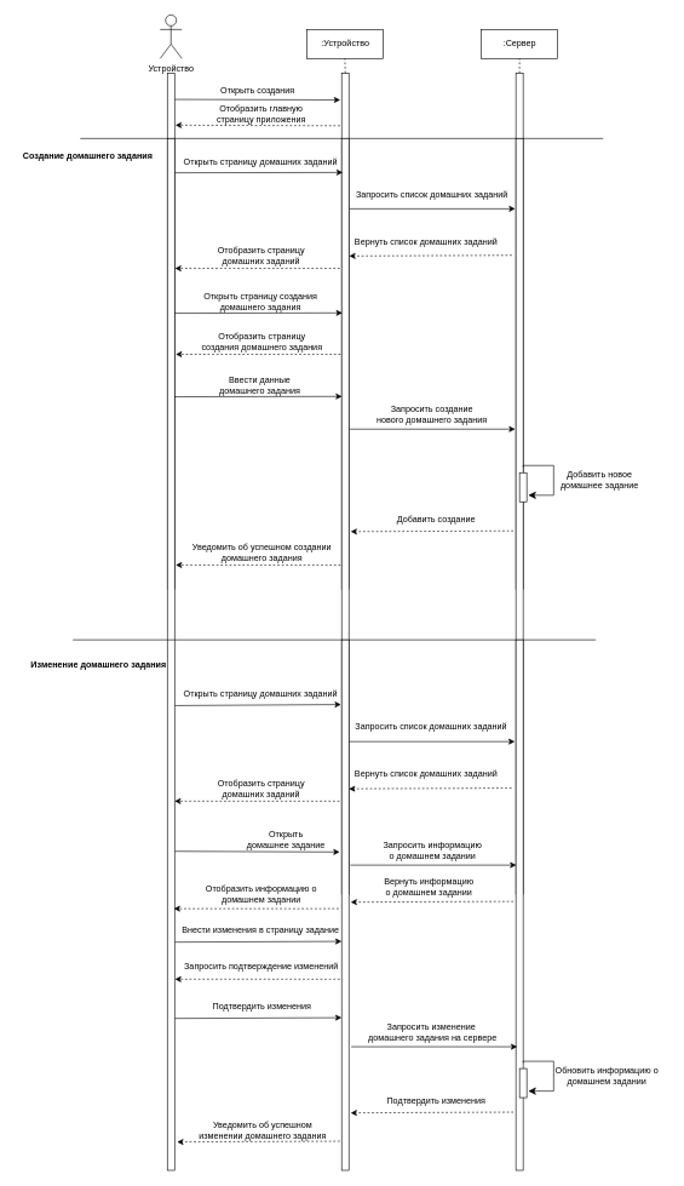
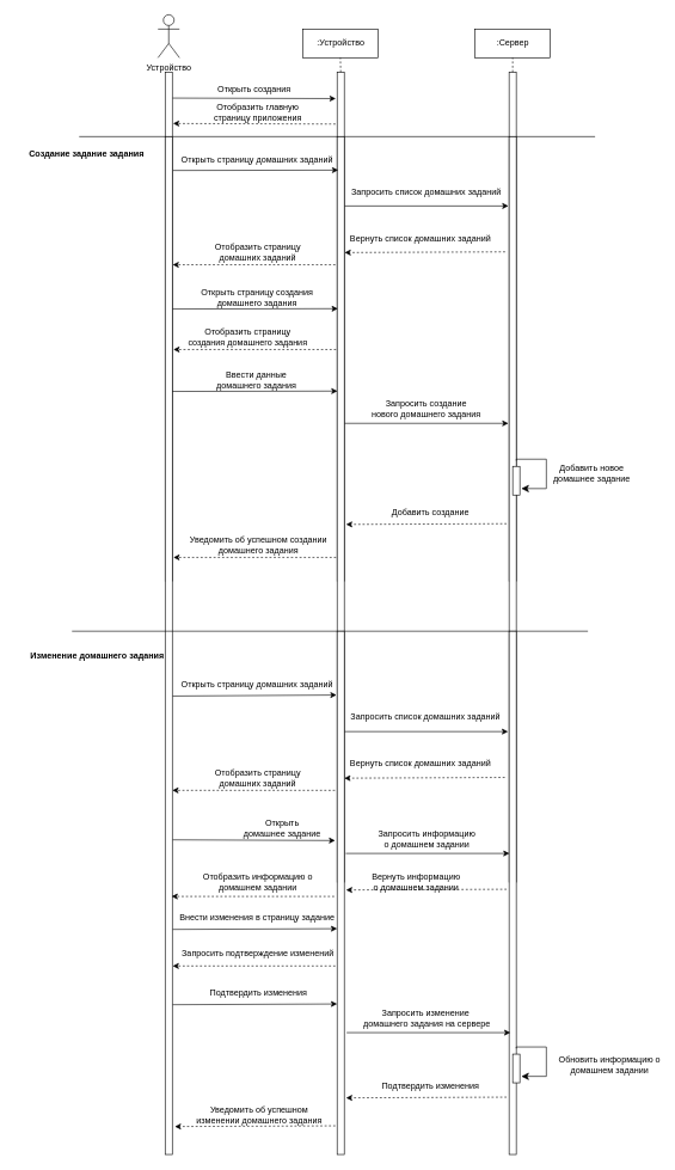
- <mxCell id="51" value="&lt;b&gt;Создание домашнего задания&lt;/b&gt;" style="text;html=1;align=center;verticalAlign=middle;resizable=0;points=[];autosize=1;strokeColor=none;fillColor=none;" parent="1" vertex="1"><mxGeometry y="200" width="200" height="30" as="geometry" x="20" /></mxCell>
+ <mxCell id="51" value="&lt;b&gt;Создание задание задания&lt;/b&gt;" style="text;html=1;align=center;verticalAlign=middle;resizable=0;points=[];autosize=1;strokeColor=none;fillColor=none;" parent="1" vertex="1"><mxGeometry y="200" width="200" height="30" as="geometry" x="20" /></mxCell>
- <mxCell id="64" value="Отобразить страницу&lt;div&gt;создания домашнего задания&lt;/div&gt;" style="text;html=1;align=center;verticalAlign=middle;resizable=0;points=[];autosize=1;strokeColor=none;fillColor=none;" parent="1" vertex="1"><mxGeometry x="265" y="450" width="190" height="40" as="geometry" /></mxCell>
+ <mxCell id="64" value="Отобразить страницу&lt;div&gt;создания домашнего задания&lt;/div&gt;" style="text;html=1;align=center;verticalAlign=middle;resizable=0;points=[];autosize=1;strokeColor=none;fillColor=none;" parent="1" vertex="1"><mxGeometry x="250" y="450" width="190" height="40" as="geometry" /></mxCell>
- <mxCell id="81" value="Вернуть информацию&lt;div&gt;о домашнем задании&lt;/div&gt;" style="text;html=1;align=center;verticalAlign=middle;resizable=0;points=[];autosize=1;strokeColor=none;fillColor=none;" parent="1" vertex="1"><mxGeometry x="515" y="1200" width="150" height="40" as="geometry" /></mxCell>
+ <mxCell id="81" value="Вернуть информацию&lt;div&gt;о домашнем задании&lt;/div&gt;" style="text;html=1;align=center;verticalAlign=middle;resizable=0;points=[];autosize=1;strokeColor=none;fillColor=none;" parent="1" vertex="1"><mxGeometry x="505" y="1210" width="150" height="40" as="geometry" /></mxCell>
- <mxCell id="45" value="Обновить информацию о&lt;div&gt;домашнем задании&lt;/div&gt;" style="text;html=1;align=center;verticalAlign=middle;resizable=0;points=[];autosize=1;strokeColor=none;fillColor=none;" parent="1" vertex="1"><mxGeometry x="750" y="1460" width="170" height="40" as="geometry" /></mxCell>
+ <mxCell id="45" value="Обновить информацию о&lt;div&gt;домашнем задании&lt;/div&gt;" style="text;html=1;align=center;verticalAlign=middle;resizable=0;points=[];autosize=1;strokeColor=none;fillColor=none;" parent="1" vertex="1"><mxGeometry x="765" y="1465" width="170" height="40" as="geometry" /></mxCell>
